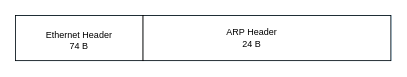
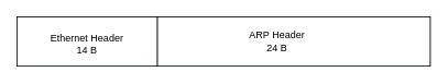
- <mxCell id="5" value="Ethernet Header&lt;br&gt;74 B" style="text;strokeColor=none;align=center;fillColor=none;html=1;verticalAlign=middle;whiteSpace=wrap;rounded=0;" vertex="1" parent="1"><mxGeometry x="30" y="35" width="150" height="35" as="geometry" /></mxCell>
+ <mxCell id="5" value="Ethernet Header&lt;br&gt;14 B" style="text;strokeColor=none;align=center;fillColor=none;html=1;verticalAlign=middle;whiteSpace=wrap;rounded=0;" vertex="1" parent="1"><mxGeometry x="30" y="35" width="150" height="35" as="geometry" /></mxCell>
